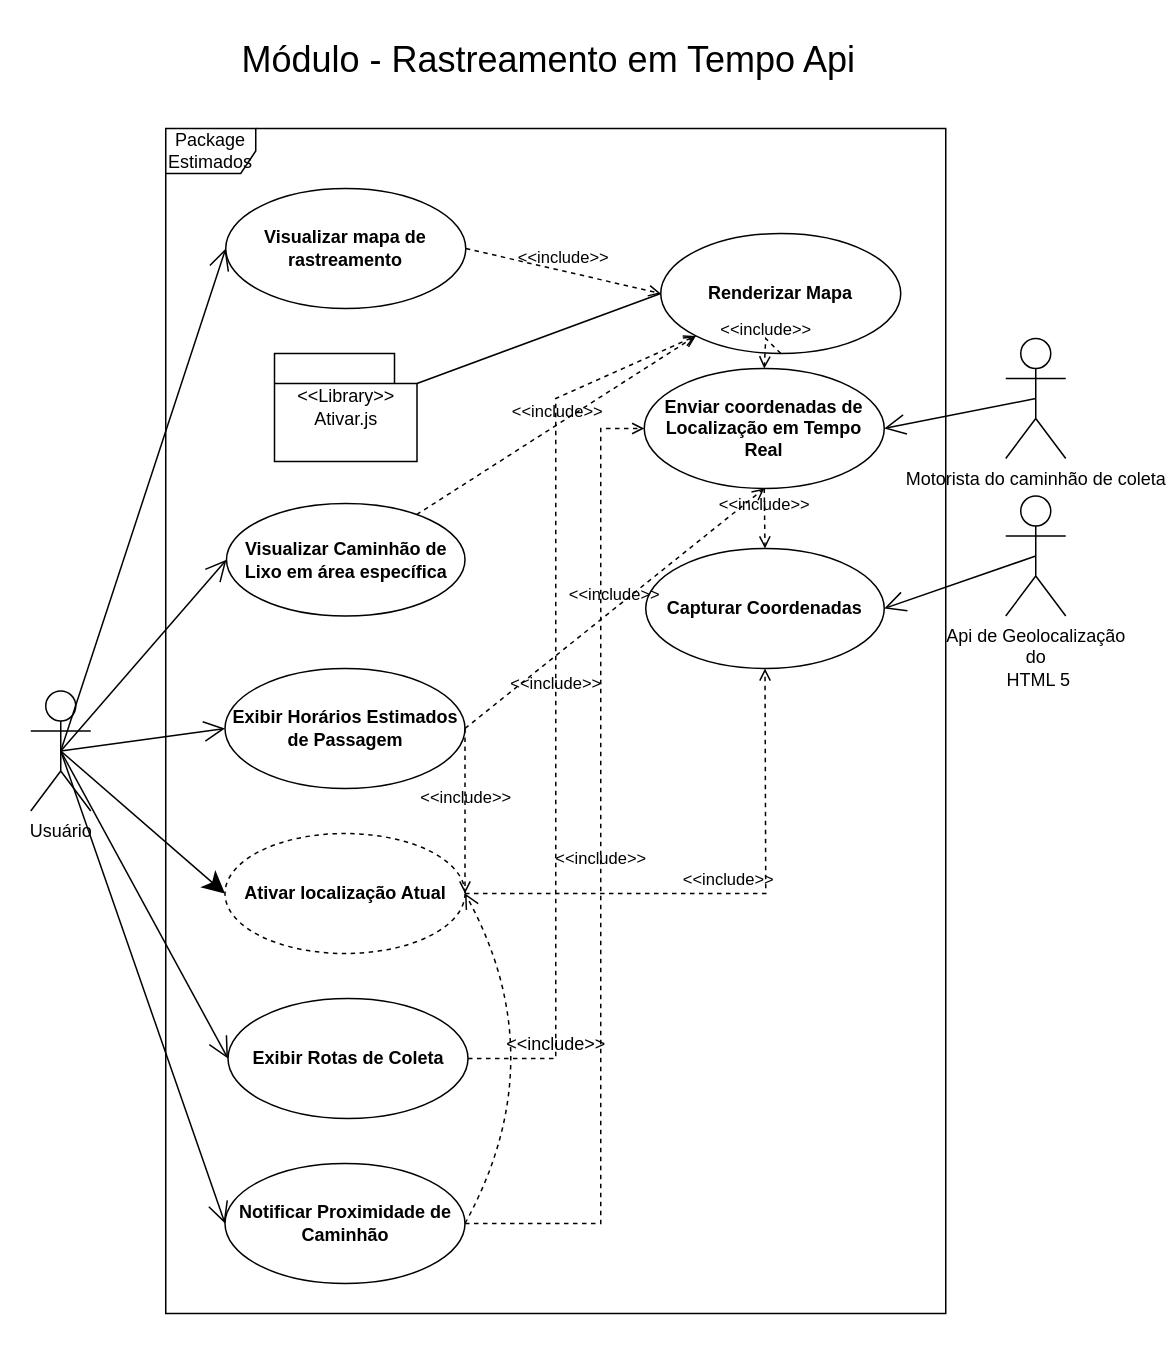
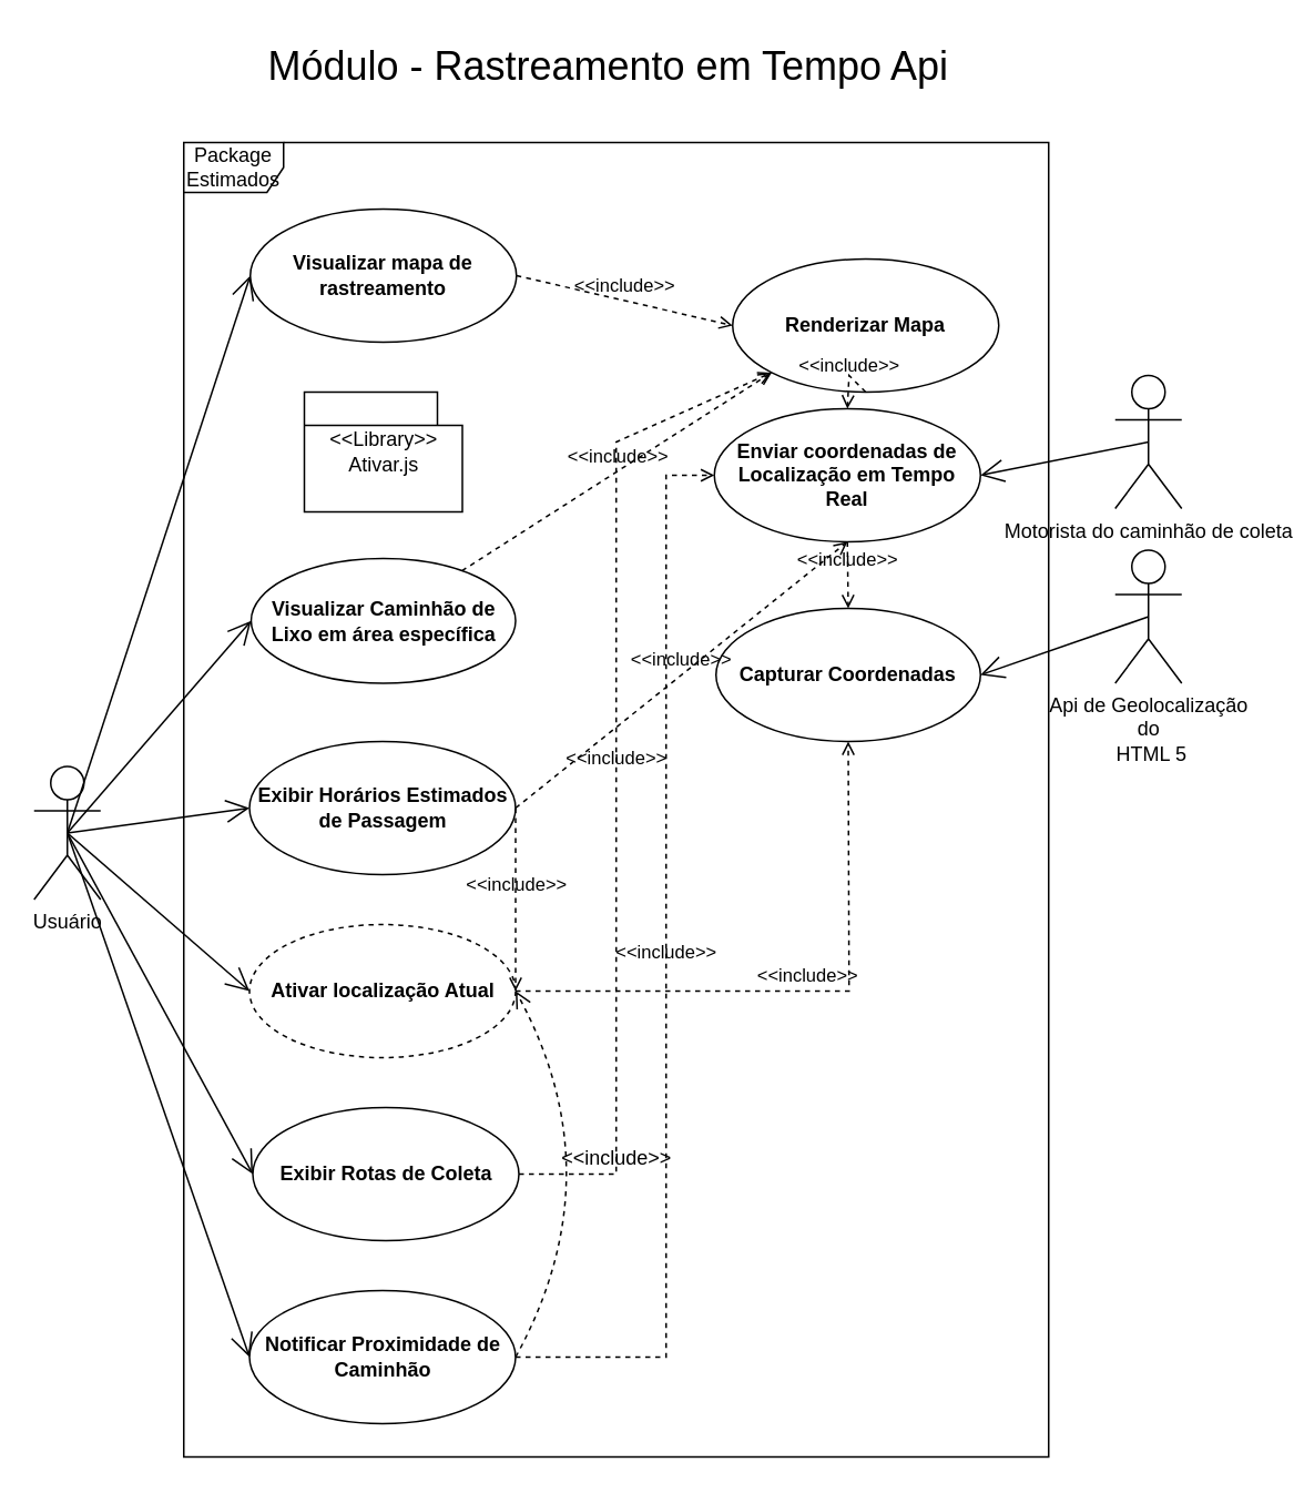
- <mxCell id="22" value="" style="endArrow=none;html=1;rounded=0;exitX=0;exitY=0;exitDx=95;exitDy=20;exitPerimeter=0;entryX=0;entryY=0.5;entryDx=0;entryDy=0;" parent="1" source="21" target="15" edge="1"><mxGeometry relative="1" as="geometry"><mxPoint x="290" y="355" as="sourcePoint" /><mxPoint x="450" y="355" as="targetPoint" /></mxGeometry></mxCell>
- <mxCell id="27" value="" style="endArrow=classic;endFill=1;endSize=12;html=1;rounded=0;exitX=0.5;exitY=0.5;exitDx=0;exitDy=0;exitPerimeter=0;entryX=0;entryY=0.5;entryDx=0;entryDy=0;" edge="1" parent="1" source="2" target="25"><mxGeometry width="160" relative="1" as="geometry"><mxPoint x="50" y="475" as="sourcePoint" /><mxPoint x="162" y="413" as="targetPoint" /></mxGeometry></mxCell>
+ <mxCell id="27" value="" style="endArrow=open;endFill=1;endSize=12;html=1;rounded=0;exitX=0.5;exitY=0.5;exitDx=0;exitDy=0;exitPerimeter=0;entryX=0;entryY=0.5;entryDx=0;entryDy=0;" edge="1" parent="1" source="2" target="25"><mxGeometry width="160" relative="1" as="geometry"><mxPoint x="50" y="475" as="sourcePoint" /><mxPoint x="162" y="413" as="targetPoint" /></mxGeometry></mxCell>
